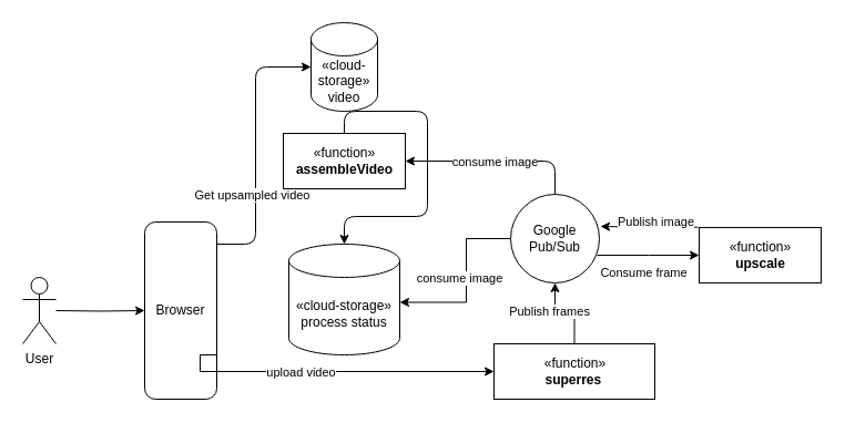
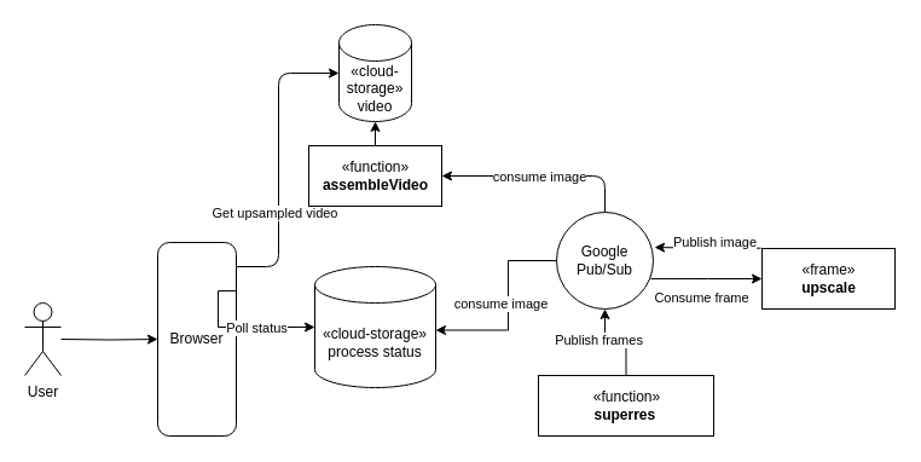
- <mxCell id="23" style="edgeStyle=orthogonalEdgeStyle;curved=0;rounded=1;sketch=0;orthogonalLoop=1;jettySize=auto;html=1;exitX=0.5;exitY=0;exitDx=0;exitDy=0;" edge="1" parent="1" source="27" target="22"><mxGeometry relative="1" as="geometry"><mxPoint x="310" y="70" as="sourcePoint" /></mxGeometry></mxCell>
+ <mxCell id="23" style="edgeStyle=orthogonalEdgeStyle;curved=0;rounded=1;sketch=0;orthogonalLoop=1;jettySize=auto;html=1;entryX=0.5;entryY=1;entryDx=0;entryDy=0;entryPerimeter=0;exitX=0.5;exitY=0;exitDx=0;exitDy=0;" edge="1" parent="1" source="27" target="24"><mxGeometry relative="1" as="geometry"><mxPoint x="310" y="70" as="sourcePoint" /></mxGeometry></mxCell>
- <mxCell id="26" value="«function»&lt;br&gt;&lt;b&gt;upscale&lt;/b&gt;" style="html=1;rounded=0;sketch=0;" vertex="1" parent="1"><mxGeometry x="630" y="205" width="110" height="50" as="geometry" /></mxCell>
+ <mxCell id="26" value="«frame»&lt;br&gt;&lt;b&gt;upscale&lt;/b&gt;" style="html=1;rounded=0;sketch=0;" vertex="1" parent="1"><mxGeometry x="630" y="205" width="110" height="50" as="geometry" /></mxCell>
+ <mxCell id="11" style="edgeStyle=orthogonalEdgeStyle;rounded=0;orthogonalLoop=1;jettySize=auto;html=1;entryX=0;entryY=0.5;entryDx=0;entryDy=0;entryPerimeter=0;exitX=1;exitY=0.25;exitDx=0;exitDy=0;" edge="1" parent="1" source="6" target="22"><mxGeometry relative="1" as="geometry"><mxPoint x="360" y="260" as="sourcePoint" /><mxPoint x="430" y="60" as="targetPoint" /><Array as="points"><mxPoint x="180" y="270" /></Array></mxGeometry></mxCell>
+ <mxCell id="12" value="Poll status" style="edgeLabel;html=1;align=center;verticalAlign=middle;resizable=0;points=[];" vertex="1" connectable="0" parent="11"><mxGeometry x="-0.211" relative="1" as="geometry"><mxPoint x="27" as="offset" /></mxGeometry></mxCell>
- <mxCell id="9" style="edgeStyle=orthogonalEdgeStyle;rounded=0;orthogonalLoop=1;jettySize=auto;html=1;entryX=0;entryY=0.5;entryDx=0;entryDy=0;exitX=1;exitY=0.75;exitDx=0;exitDy=0;" edge="1" parent="1" source="6" target="25"><mxGeometry relative="1" as="geometry"><mxPoint x="170" y="335" as="sourcePoint" /><mxPoint x="440" y="335" as="targetPoint" /><Array as="points"><mxPoint x="180" y="335" /></Array></mxGeometry></mxCell>
- <mxCell id="10" value="upload video" style="edgeLabel;html=1;align=center;verticalAlign=middle;resizable=0;points=[];" vertex="1" connectable="0" parent="9"><mxGeometry x="-0.254" y="-2" relative="1" as="geometry"><mxPoint x="10" y="-2" as="offset" /></mxGeometry></mxCell>
